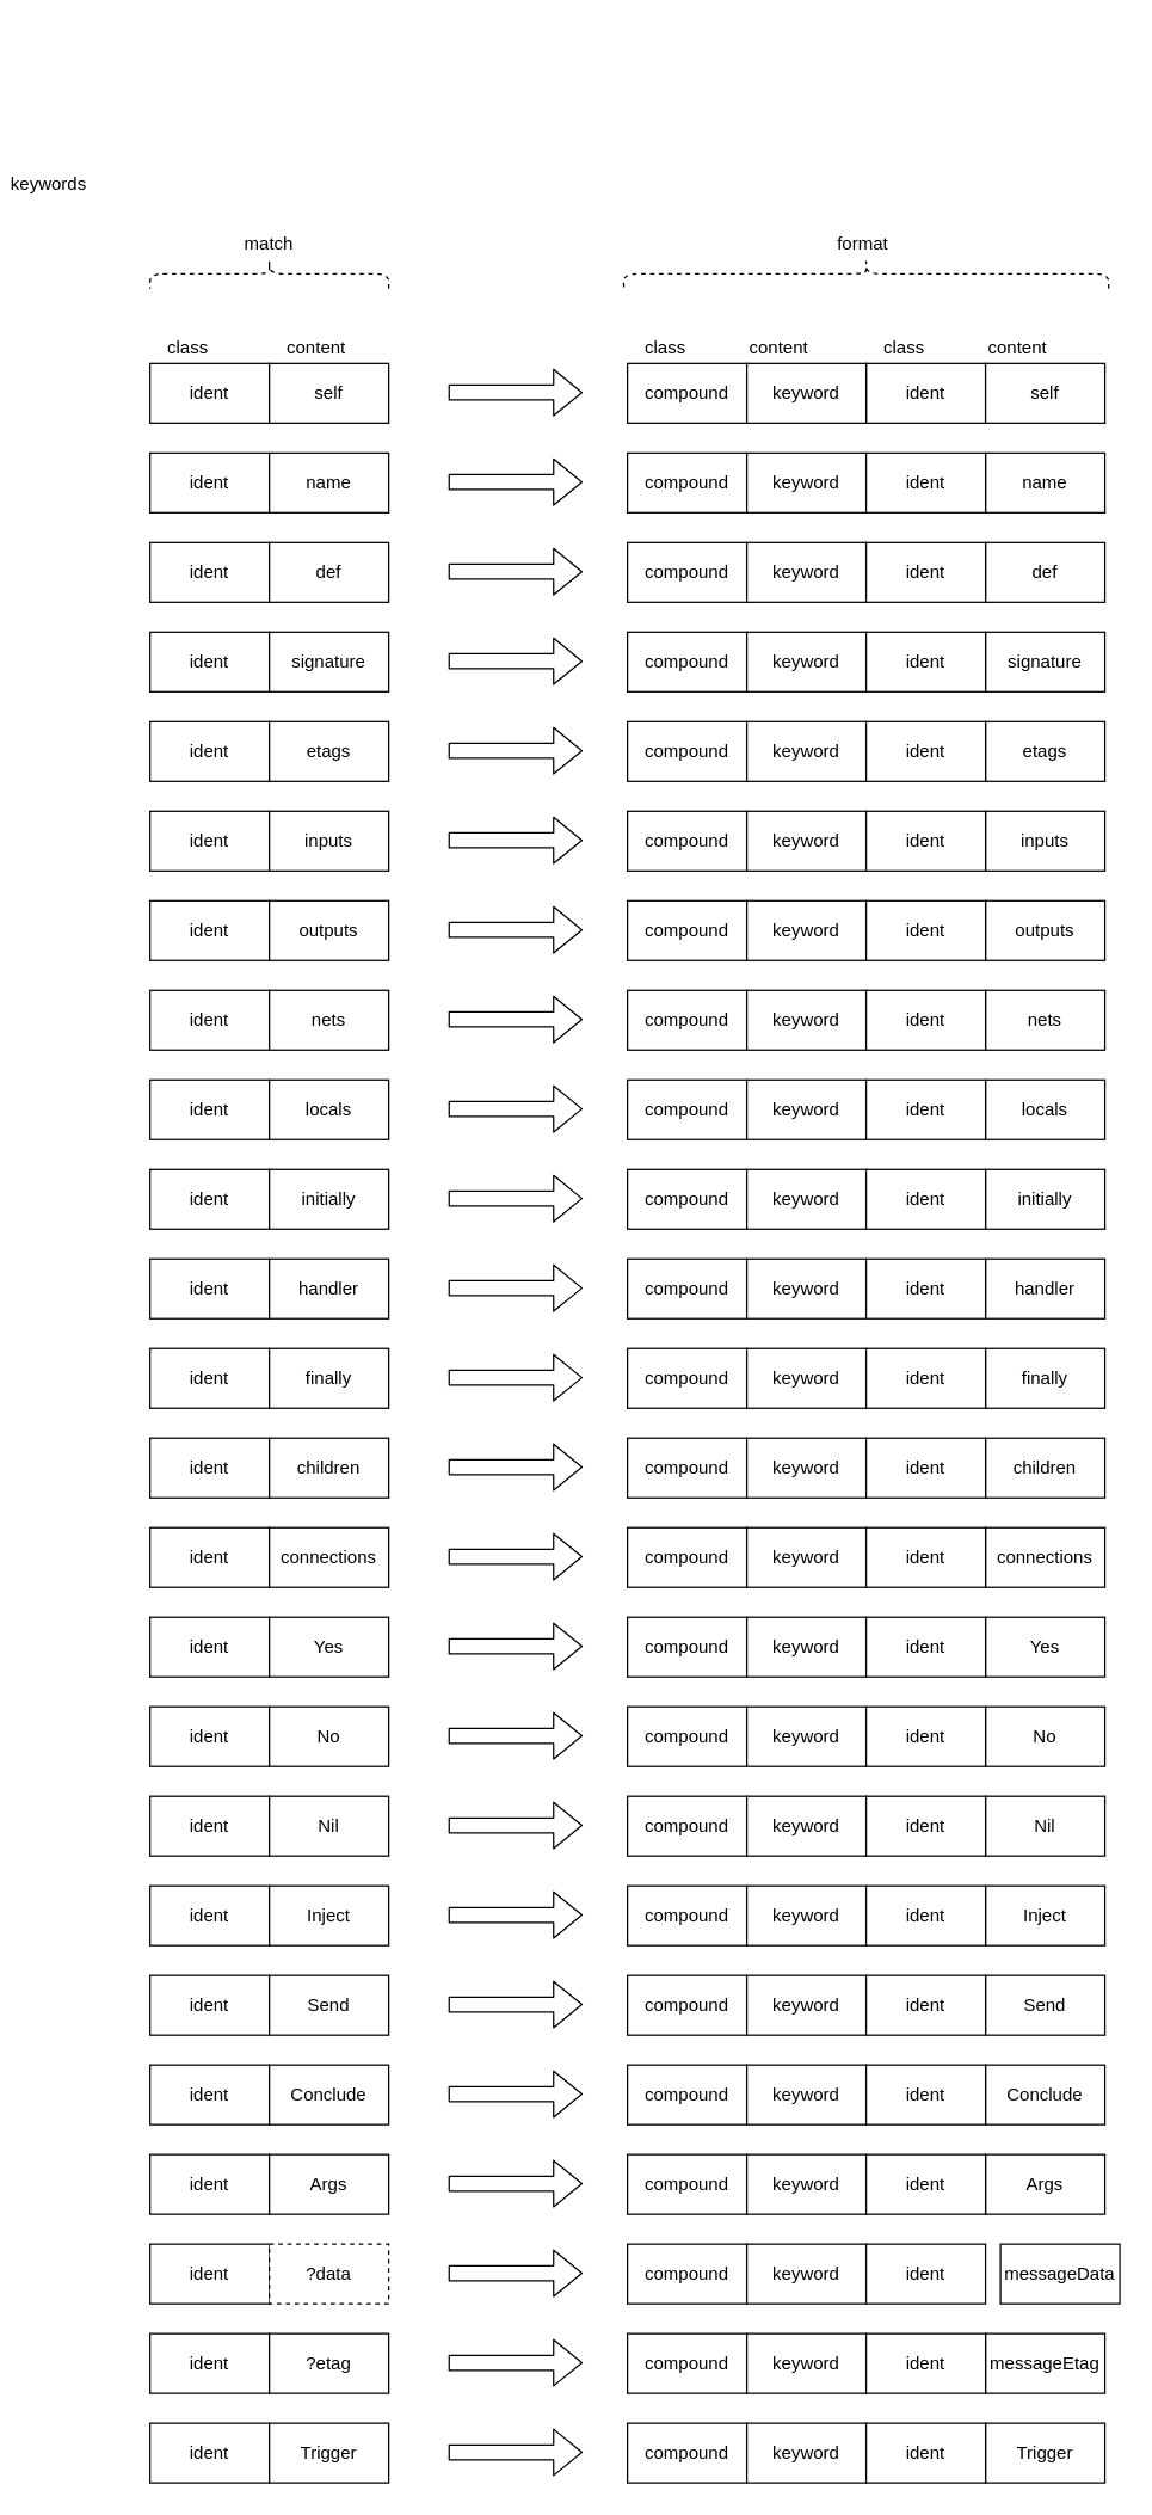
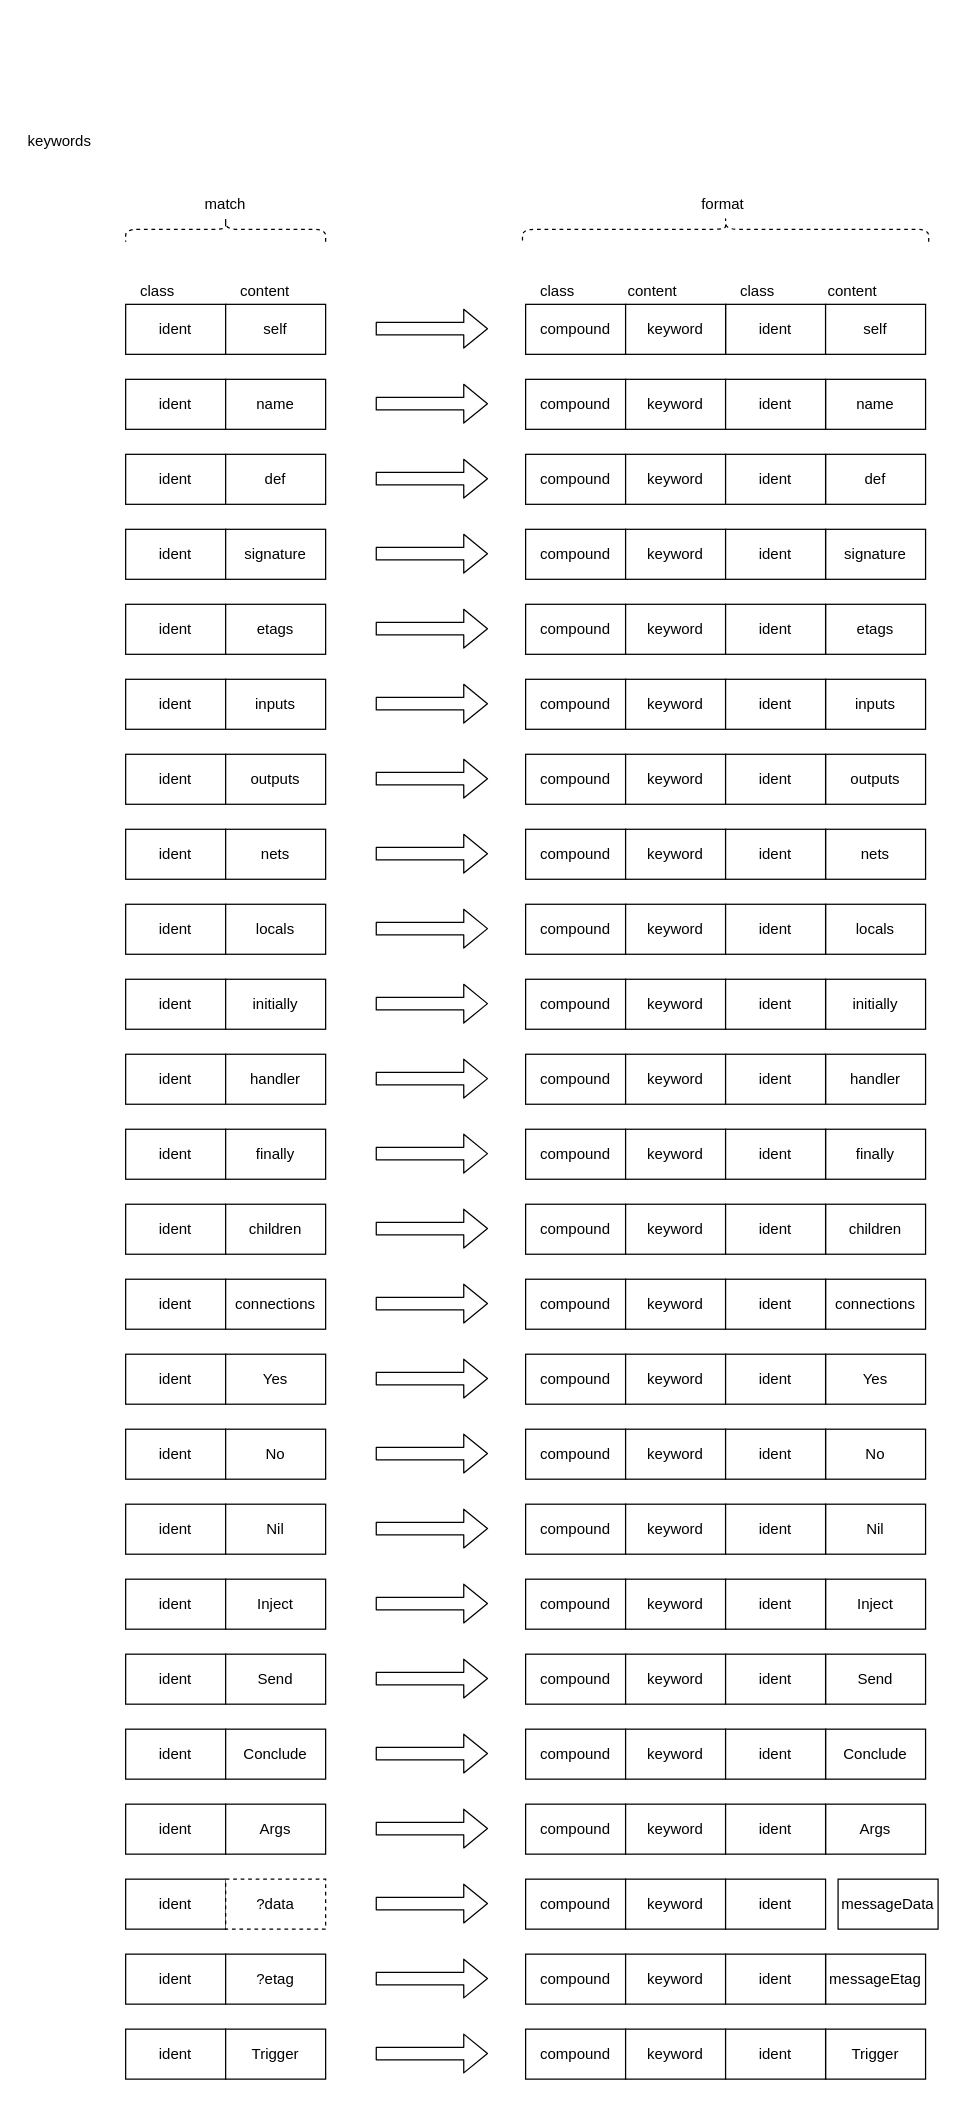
- <mxCell id="3" value="keywords" style="text;html=1;strokeColor=none;fillColor=none;align=left;verticalAlign=middle;whiteSpace=wrap;rounded=0;dashed=1;" vertex="1" parent="1"><mxGeometry x="5" y="113" width="120" height="20" as="geometry" /></mxCell>
+ <mxCell id="3" value="keywords" style="text;html=1;strokeColor=none;fillColor=none;align=left;verticalAlign=middle;whiteSpace=wrap;rounded=0;dashed=1;" vertex="1" parent="1"><mxGeometry x="20" y="103" width="120" height="20" as="geometry" /></mxCell>
